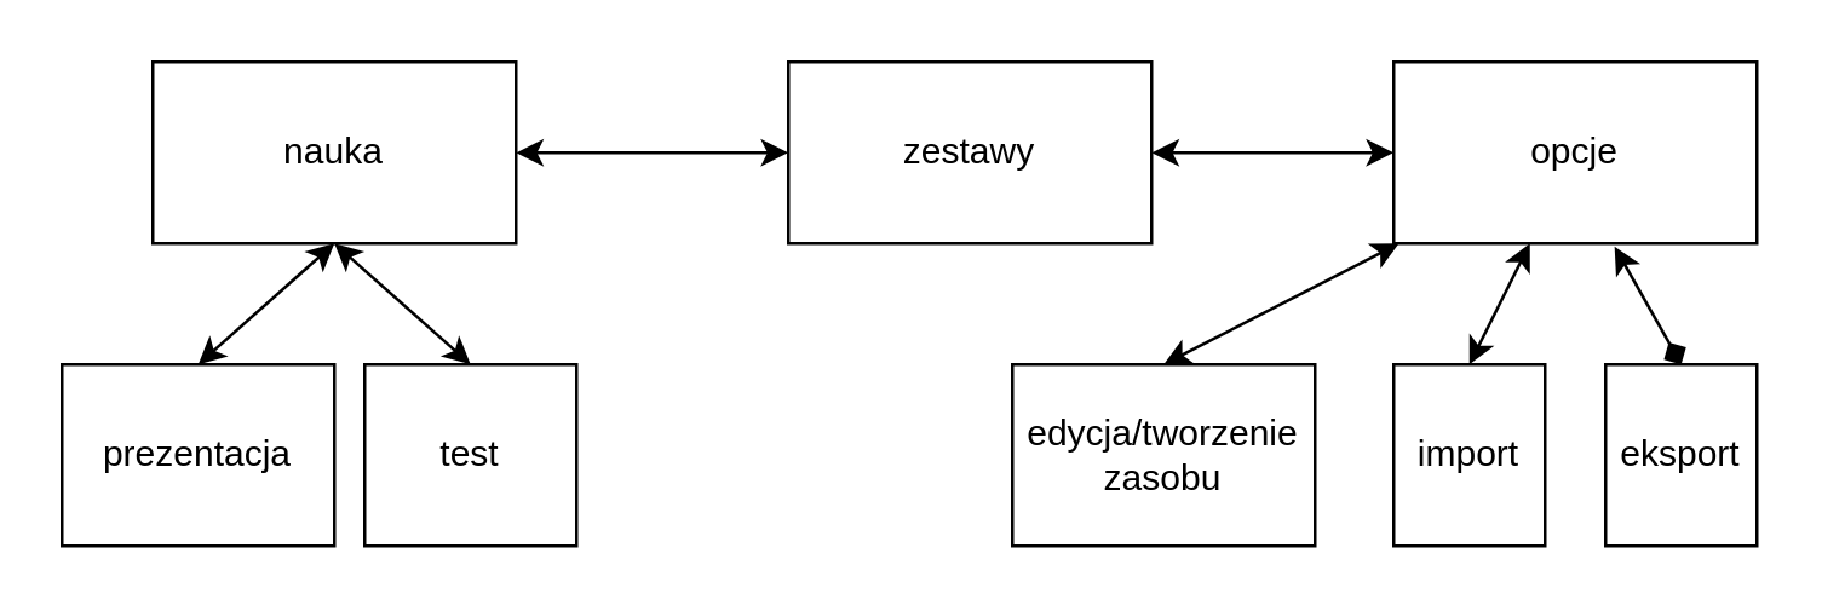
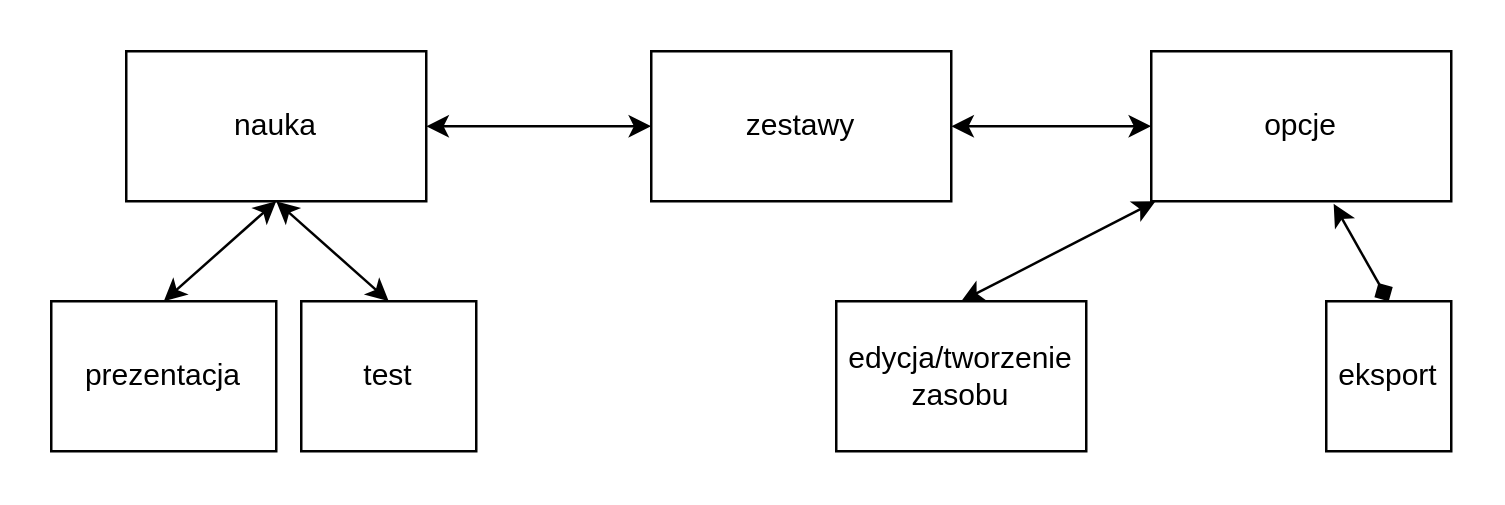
- <mxCell id="14" value="" style="endArrow=classic;startArrow=classic;html=1;exitX=0.5;exitY=0;exitDx=0;exitDy=0;" edge="1" parent="1" source="13" target="4"><mxGeometry width="50" height="50" relative="1" as="geometry"><mxPoint x="580" y="-10" as="sourcePoint" /><mxPoint x="630" y="-60" as="targetPoint" /></mxGeometry></mxCell>
- <mxCell id="13" value="import" style="rounded=0;whiteSpace=wrap;html=1;" vertex="1" parent="1"><mxGeometry x="460" y="120" width="50" height="60" as="geometry" /></mxCell>
